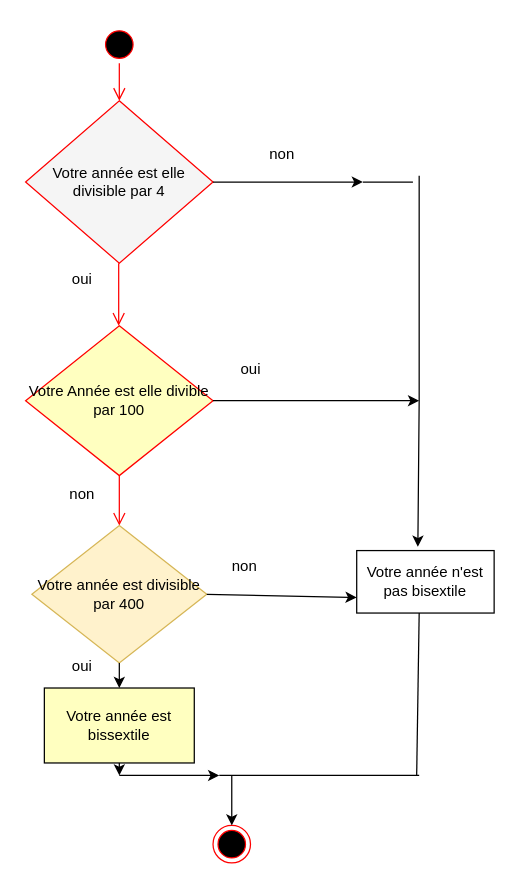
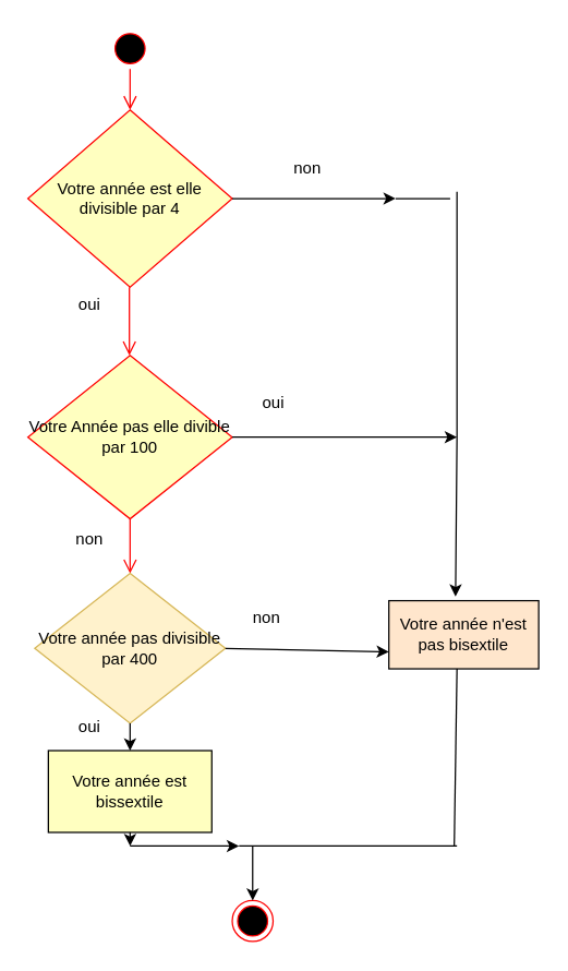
- <mxCell id="4" value="Votre année est elle divisible par 4" style="rhombus;whiteSpace=wrap;html=1;fontColor=#000000;fillColor=#f5f5f5;strokeColor=#ff0000;" vertex="1" parent="1"><mxGeometry x="20" y="80" width="150" height="130" as="geometry" /></mxCell>
+ <mxCell id="4" value="Votre année est elle divisible par 4" style="rhombus;whiteSpace=wrap;html=1;fontColor=#000000;fillColor=#ffffc0;strokeColor=#ff0000;" vertex="1" parent="1"><mxGeometry x="20" y="80" width="150" height="130" as="geometry" /></mxCell>
- <mxCell id="7" value="Votre Année est elle divible par 100" style="rhombus;whiteSpace=wrap;html=1;fontColor=#000000;fillColor=#ffffc0;strokeColor=#ff0000;" vertex="1" parent="1"><mxGeometry x="20" y="260" width="150" height="120" as="geometry" /></mxCell>
+ <mxCell id="7" value="Votre Année pas elle divible par 100" style="rhombus;whiteSpace=wrap;html=1;fontColor=#000000;fillColor=#ffffc0;strokeColor=#ff0000;" vertex="1" parent="1"><mxGeometry x="20" y="260" width="150" height="120" as="geometry" /></mxCell>
- <mxCell id="6" value="Votre année n'est pas bisextile" style="html=1;whiteSpace=wrap;" vertex="1" parent="1"><mxGeometry x="285" y="440" width="110" height="50" as="geometry" /></mxCell>
+ <mxCell id="6" value="Votre année n'est pas bisextile" style="html=1;whiteSpace=wrap;fillColor=#ffe6cc;" vertex="1" parent="1"><mxGeometry x="285" y="440" width="110" height="50" as="geometry" /></mxCell>
- <mxCell id="15" value="Votre année est divisible par 400" style="rhombus;whiteSpace=wrap;html=1;fillColor=#fff2cc;strokeColor=#d6b656;" vertex="1" parent="1"><mxGeometry x="25" y="420" width="140" height="110" as="geometry" /></mxCell>
+ <mxCell id="15" value="Votre année pas divisible par 400" style="rhombus;whiteSpace=wrap;html=1;fillColor=#fff2cc;strokeColor=#d6b656;" vertex="1" parent="1"><mxGeometry x="25" y="420" width="140" height="110" as="geometry" /></mxCell>
